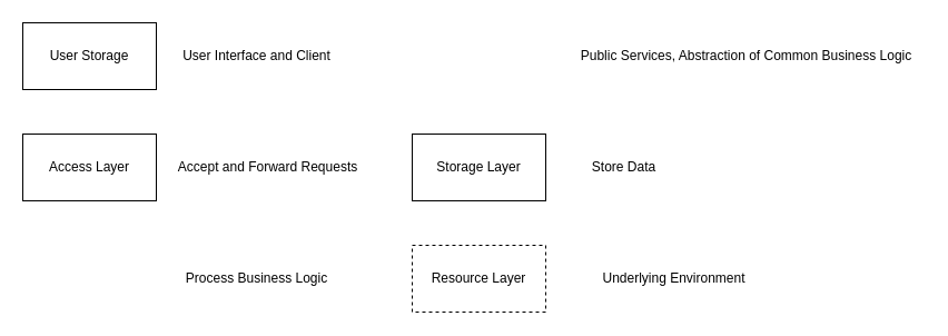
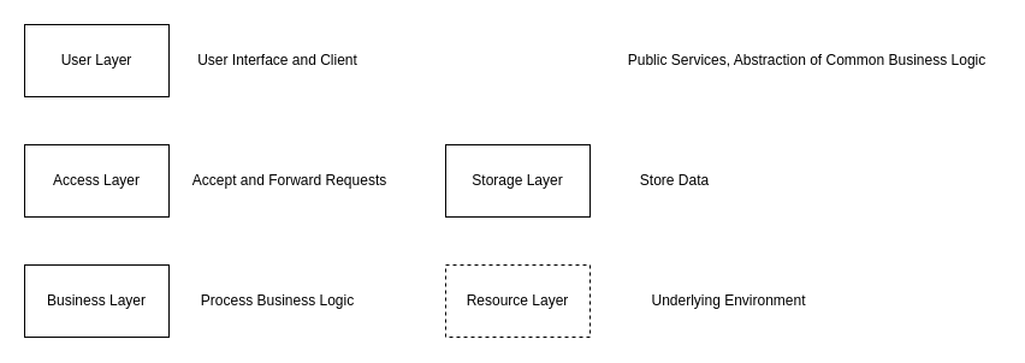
- <mxCell id="2" value="User Storage" style="rounded=0;whiteSpace=wrap;html=1;" vertex="1" parent="1"><mxGeometry x="20" y="20" width="120" height="60" as="geometry" /></mxCell>
+ <mxCell id="2" value="User Layer" style="rounded=0;whiteSpace=wrap;html=1;" vertex="1" parent="1"><mxGeometry x="20" y="20" width="120" height="60" as="geometry" /></mxCell>
+ <mxCell id="4" value="Business Layer" style="rounded=0;whiteSpace=wrap;html=1;" vertex="1" parent="1"><mxGeometry x="20" y="220" width="120" height="60" as="geometry" /></mxCell>
